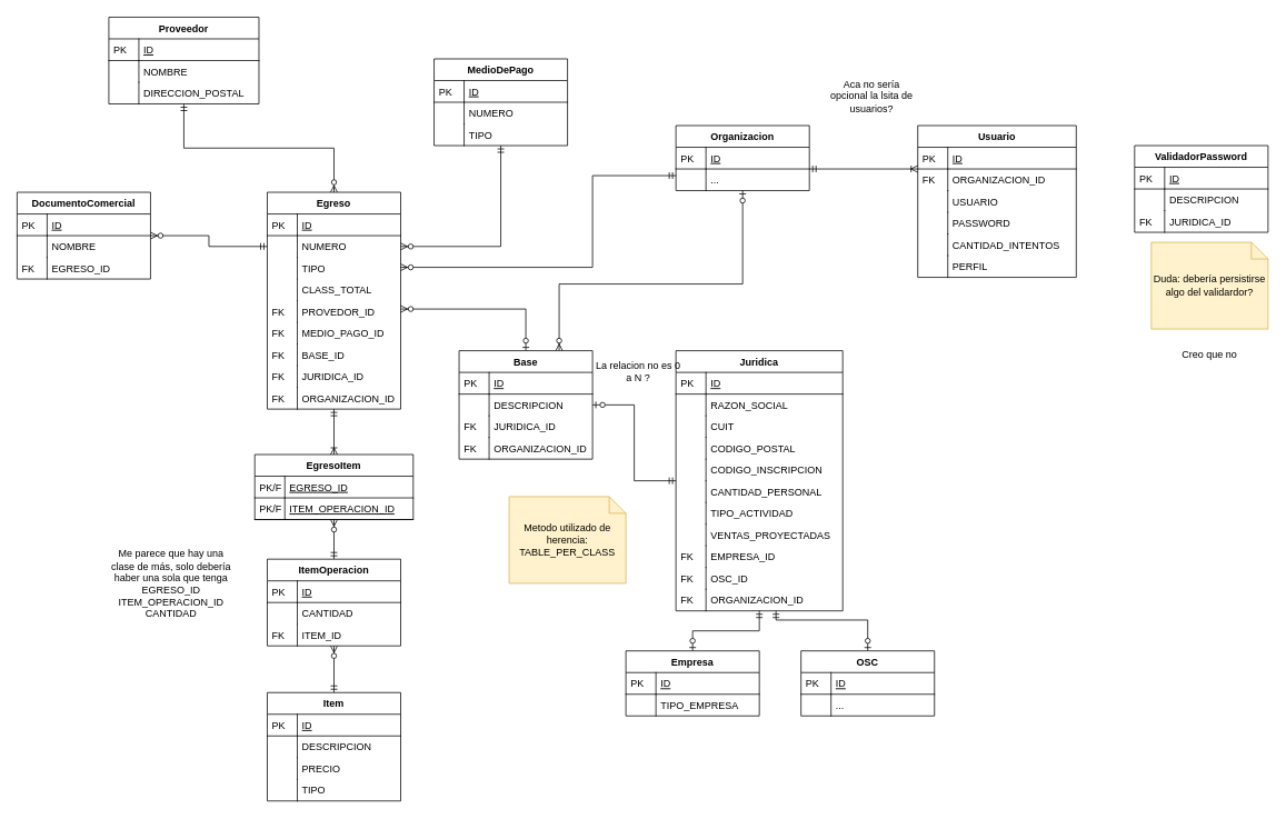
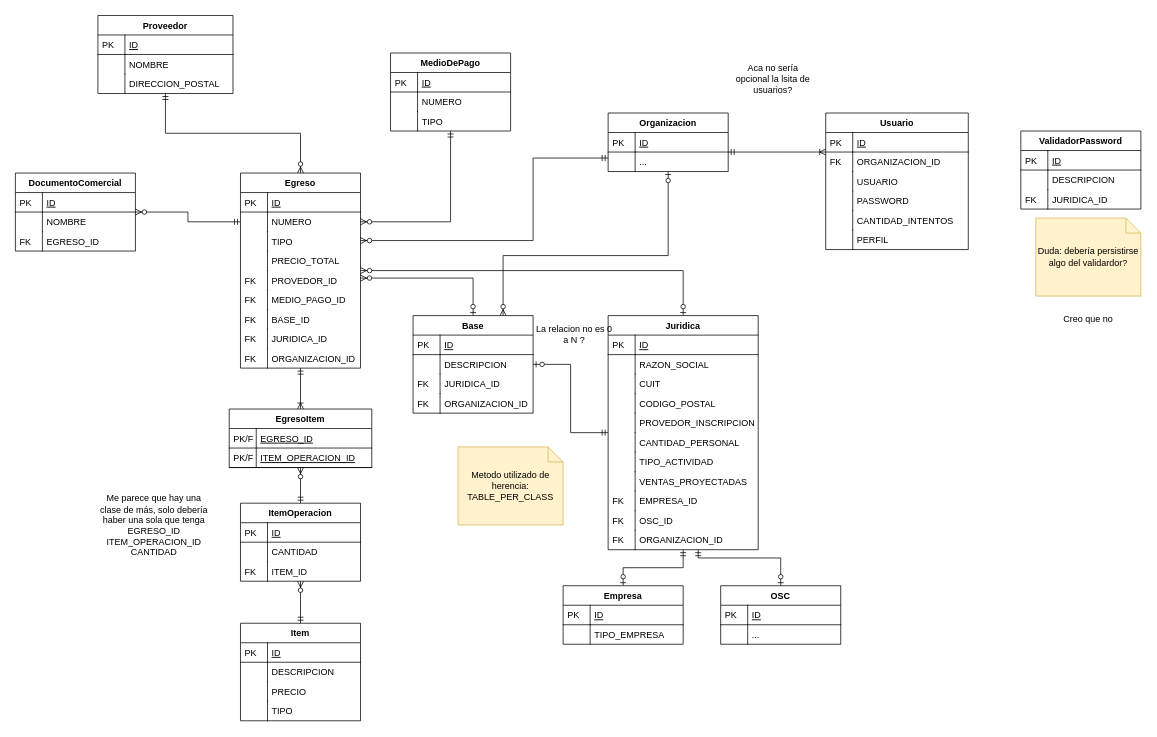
- <mxCell id="149" value="Aca no sería opcional la lsita de usuarios?" style="text;html=1;strokeColor=none;fillColor=none;align=center;verticalAlign=middle;whiteSpace=wrap;rounded=0;" vertex="1" parent="1"><mxGeometry x="990" y="80" width="110" height="70" as="geometry" /></mxCell>
+ <mxCell id="149" value="Aca no sería opcional la lsita de usuarios?" style="text;html=1;strokeColor=none;fillColor=none;align=center;verticalAlign=middle;whiteSpace=wrap;rounded=0;" vertex="1" parent="1"><mxGeometry x="975" y="70" width="110" height="70" as="geometry" /></mxCell>
- <mxCell id="18" value="CLASS_TOTAL" style="shape=partialRectangle;top=0;left=0;right=0;bottom=0;align=left;verticalAlign=top;fillColor=none;spacingLeft=40;spacingRight=4;overflow=hidden;rotatable=0;points=[[0,0.5],[1,0.5]];portConstraint=eastwest;dropTarget=0;rounded=0;shadow=0;strokeWidth=1;" parent="11" vertex="1"><mxGeometry y="104" width="160" height="26" as="geometry" /></mxCell>
+ <mxCell id="18" value="PRECIO_TOTAL" style="shape=partialRectangle;top=0;left=0;right=0;bottom=0;align=left;verticalAlign=top;fillColor=none;spacingLeft=40;spacingRight=4;overflow=hidden;rotatable=0;points=[[0,0.5],[1,0.5]];portConstraint=eastwest;dropTarget=0;rounded=0;shadow=0;strokeWidth=1;" parent="11" vertex="1"><mxGeometry y="104" width="160" height="26" as="geometry" /></mxCell>
+ <mxCell id="48" style="edgeStyle=orthogonalEdgeStyle;rounded=0;orthogonalLoop=1;jettySize=auto;html=1;exitX=0.5;exitY=0;exitDx=0;exitDy=0;startArrow=ERzeroToOne;startFill=1;endArrow=ERzeroToMany;endFill=1;" parent="1" source="67" target="11" edge="1"><mxGeometry relative="1" as="geometry" /></mxCell>
- <mxCell id="76" value="CODIGO_INSCRIPCION" style="shape=partialRectangle;top=0;left=0;right=0;bottom=0;align=left;verticalAlign=top;fillColor=none;spacingLeft=40;spacingRight=4;overflow=hidden;rotatable=0;points=[[0,0.5],[1,0.5]];portConstraint=eastwest;dropTarget=0;rounded=0;shadow=0;strokeWidth=1;" parent="67" vertex="1"><mxGeometry y="130" width="200" height="26" as="geometry" /></mxCell>
+ <mxCell id="76" value="PROVEDOR_INSCRIPCION" style="shape=partialRectangle;top=0;left=0;right=0;bottom=0;align=left;verticalAlign=top;fillColor=none;spacingLeft=40;spacingRight=4;overflow=hidden;rotatable=0;points=[[0,0.5],[1,0.5]];portConstraint=eastwest;dropTarget=0;rounded=0;shadow=0;strokeWidth=1;" parent="67" vertex="1"><mxGeometry y="130" width="200" height="26" as="geometry" /></mxCell>
